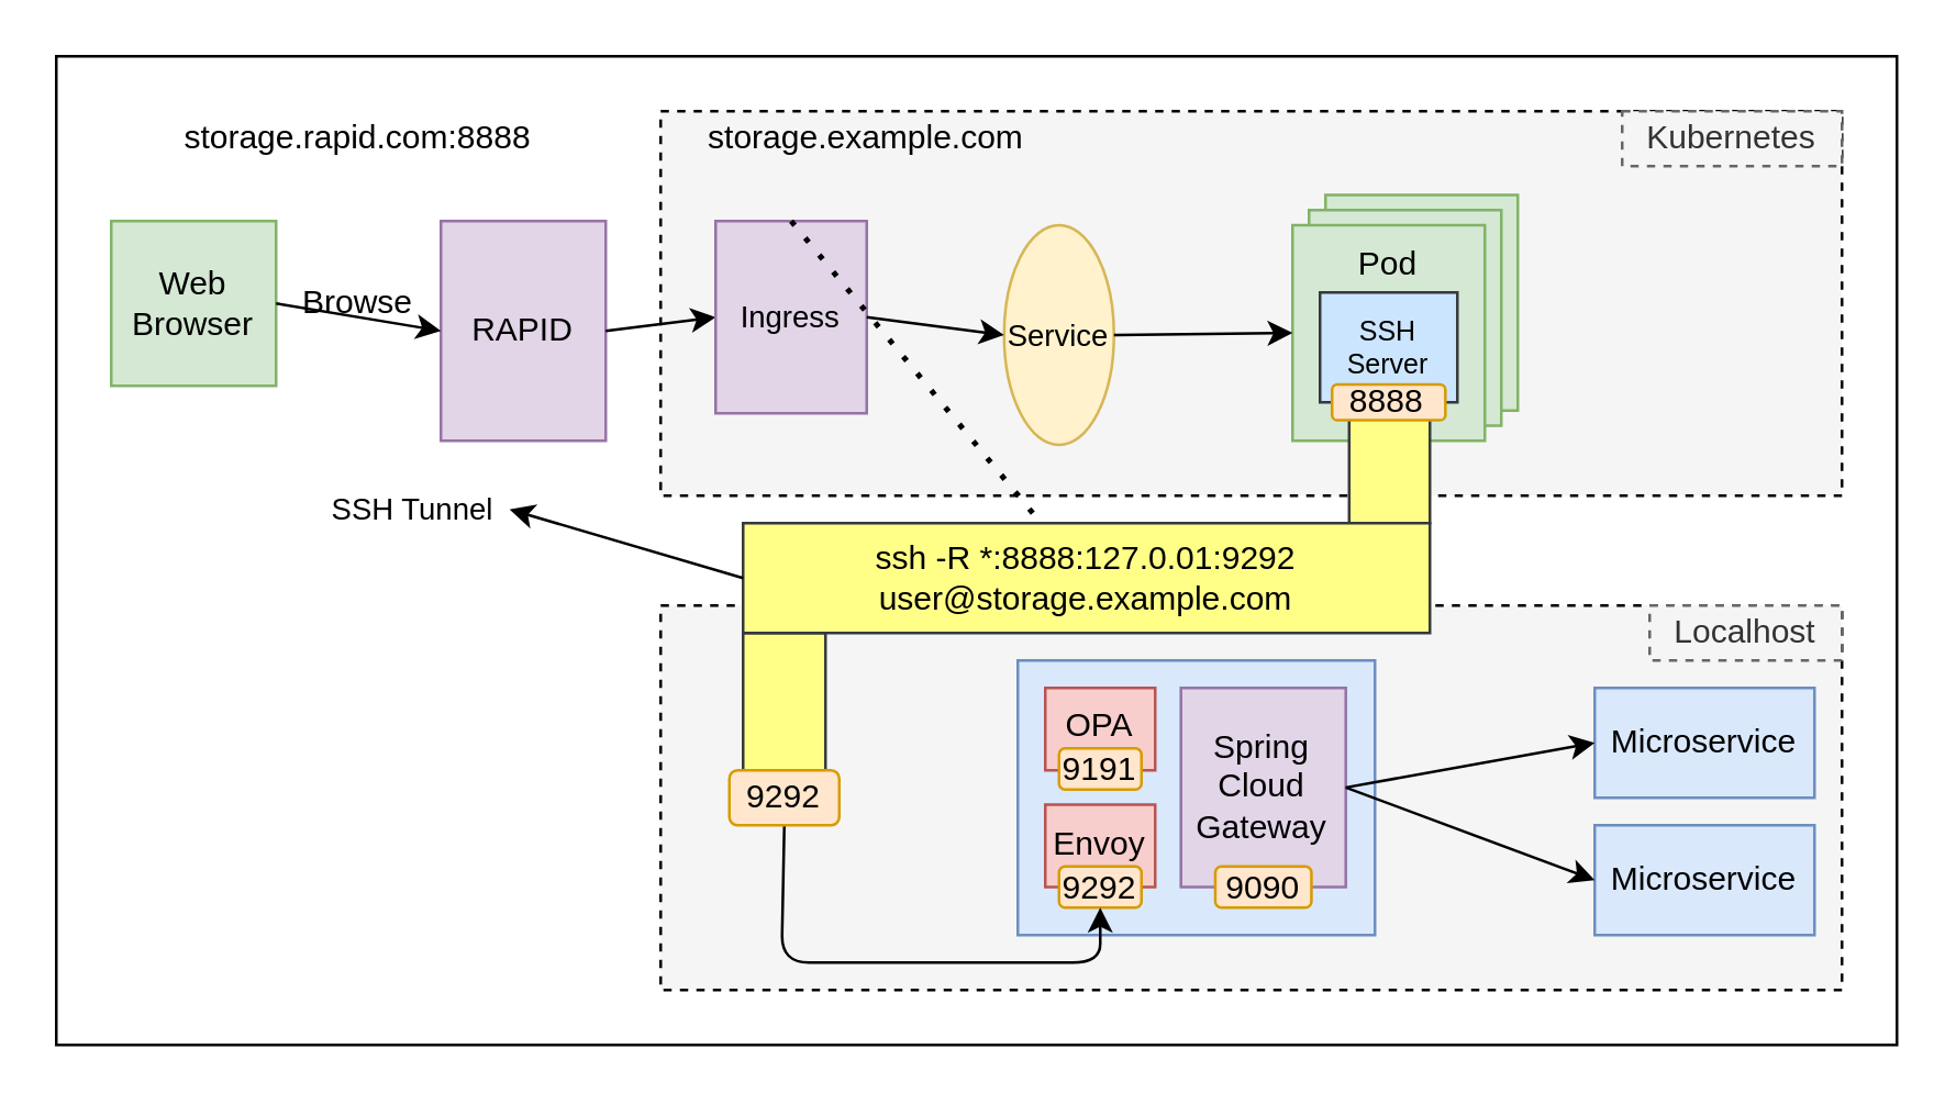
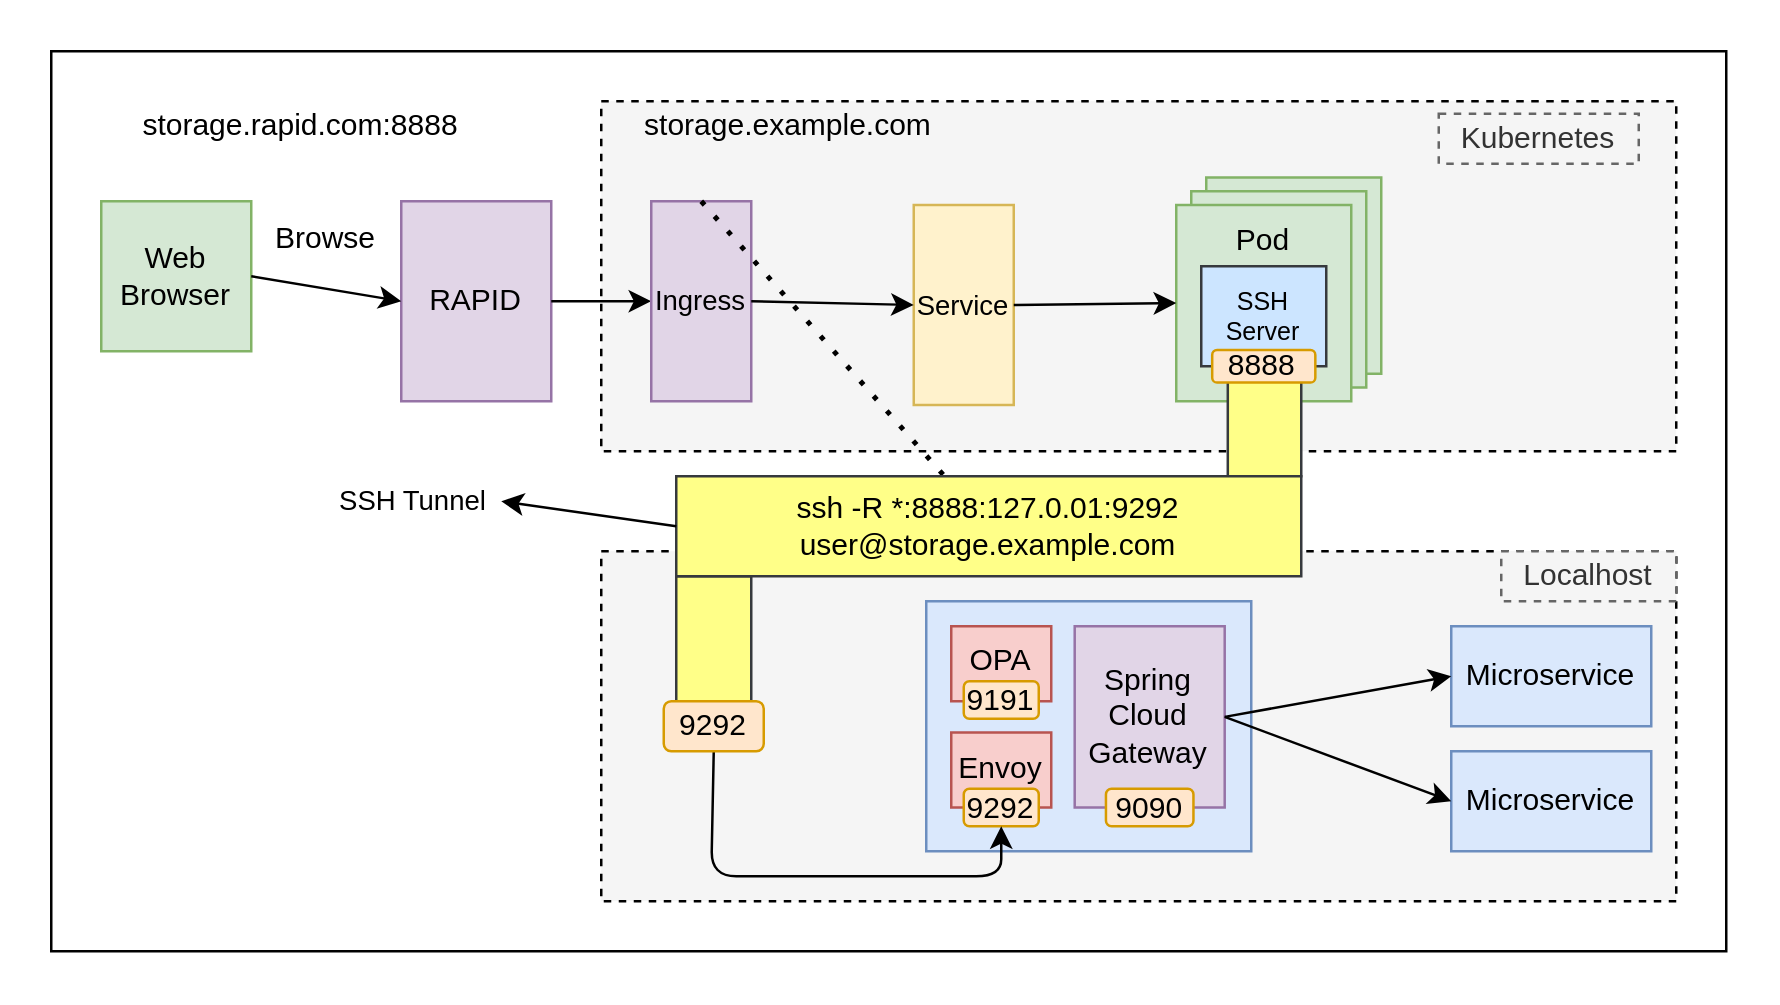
- <mxCell id="21" value="storage.rapid.com:8888" style="text;html=1;strokeColor=none;fillColor=none;align=center;verticalAlign=middle;whiteSpace=wrap;rounded=0;" parent="1" vertex="1"><mxGeometry x="60" y="40" width="140" height="20" as="geometry" /></mxCell>
+ <mxCell id="21" value="storage.rapid.com:8888" style="text;html=1;strokeColor=none;fillColor=none;align=center;verticalAlign=middle;whiteSpace=wrap;rounded=0;" parent="1" vertex="1"><mxGeometry x="50" y="40" width="140" height="20" as="geometry" /></mxCell>
- <mxCell id="20" value="Kubernetes" style="text;html=1;align=center;verticalAlign=middle;whiteSpace=wrap;rounded=0;dashed=1;strokeColor=#666666;fillColor=#f5f5f5;fontColor=#333333;" parent="1" vertex="1"><mxGeometry x="590" y="40" width="80" height="20" as="geometry" /></mxCell>
+ <mxCell id="20" value="Kubernetes" style="text;html=1;align=center;verticalAlign=middle;whiteSpace=wrap;rounded=0;dashed=1;strokeColor=#666666;fillColor=#f5f5f5;fontColor=#333333;" parent="1" vertex="1"><mxGeometry x="575" y="45" width="80" height="20" as="geometry" /></mxCell>
- <mxCell id="11" value="Browse" style="text;html=1;strokeColor=none;fillColor=none;align=center;verticalAlign=middle;whiteSpace=wrap;rounded=0;" parent="1" vertex="1"><mxGeometry x="110" y="100" width="40" height="20" as="geometry" /></mxCell>
+ <mxCell id="11" value="Browse" style="text;html=1;strokeColor=none;fillColor=none;align=center;verticalAlign=middle;whiteSpace=wrap;rounded=0;" parent="1" vertex="1"><mxGeometry x="110" y="85" width="40" height="20" as="geometry" /></mxCell>
- <mxCell id="30" value="Ingress" style="rounded=0;whiteSpace=wrap;html=1;fontSize=11;strokeColor=#9673a6;fillColor=#e1d5e7;verticalAlign=middle;" parent="1" vertex="1"><mxGeometry x="260" y="80" width="55" height="70" as="geometry" /></mxCell>
+ <mxCell id="30" value="Ingress" style="rounded=0;whiteSpace=wrap;html=1;fontSize=11;strokeColor=#9673a6;fillColor=#e1d5e7;verticalAlign=middle;" parent="1" vertex="1"><mxGeometry x="260" y="80" width="40" height="80" as="geometry" /></mxCell>
- <mxCell id="32" value="Service" style="ellipse;whiteSpace=wrap;html=1;fontSize=11;strokeColor=#d6b656;fillColor=#fff2cc;verticalAlign=middle;" parent="1" vertex="1"><mxGeometry x="365" y="81.5" width="40" height="80" as="geometry" /></mxCell>
+ <mxCell id="32" value="Service" style="rounded=0;whiteSpace=wrap;html=1;fontSize=11;strokeColor=#d6b656;fillColor=#fff2cc;verticalAlign=middle;" parent="1" vertex="1"><mxGeometry x="365" y="81.5" width="40" height="80" as="geometry" /></mxCell>
- <mxCell id="40" value="SSH Tunnel" style="text;html=1;strokeColor=none;fillColor=none;align=center;verticalAlign=middle;whiteSpace=wrap;rounded=0;fontSize=11;" parent="1" vertex="1"><mxGeometry x="115" y="175" width="70" height="20" as="geometry" /></mxCell>
+ <mxCell id="40" value="SSH Tunnel" style="text;html=1;strokeColor=none;fillColor=none;align=center;verticalAlign=middle;whiteSpace=wrap;rounded=0;fontSize=11;" parent="1" vertex="1"><mxGeometry x="130" y="190" width="70" height="20" as="geometry" /></mxCell>
